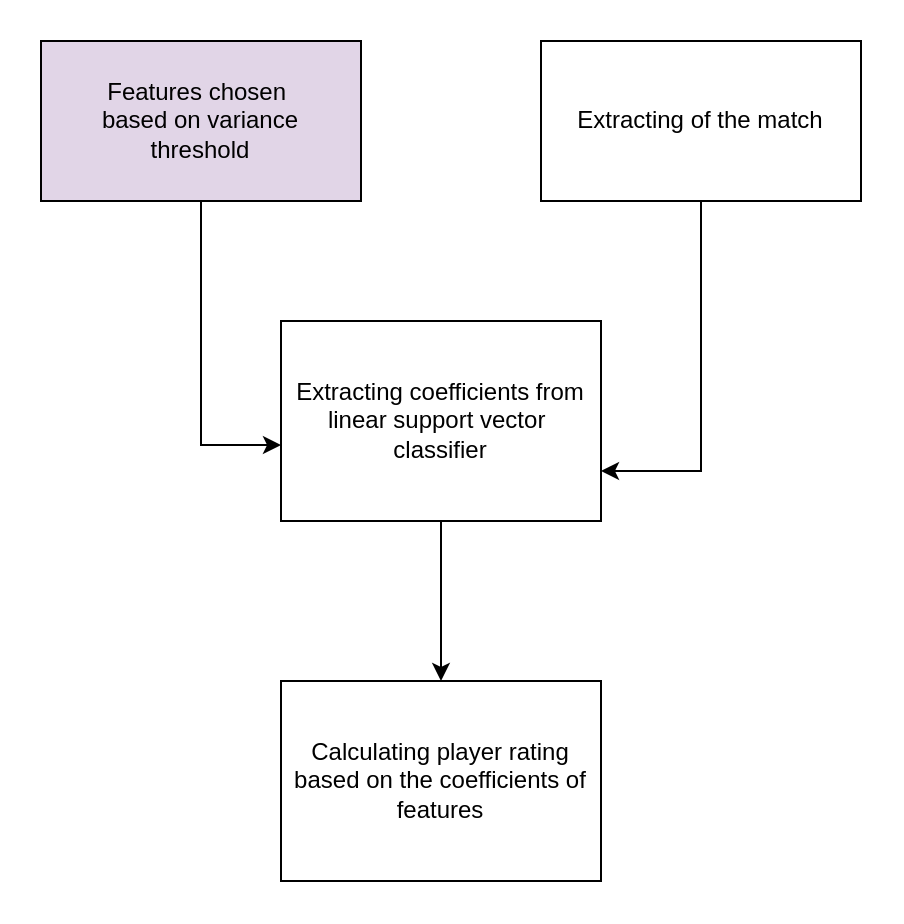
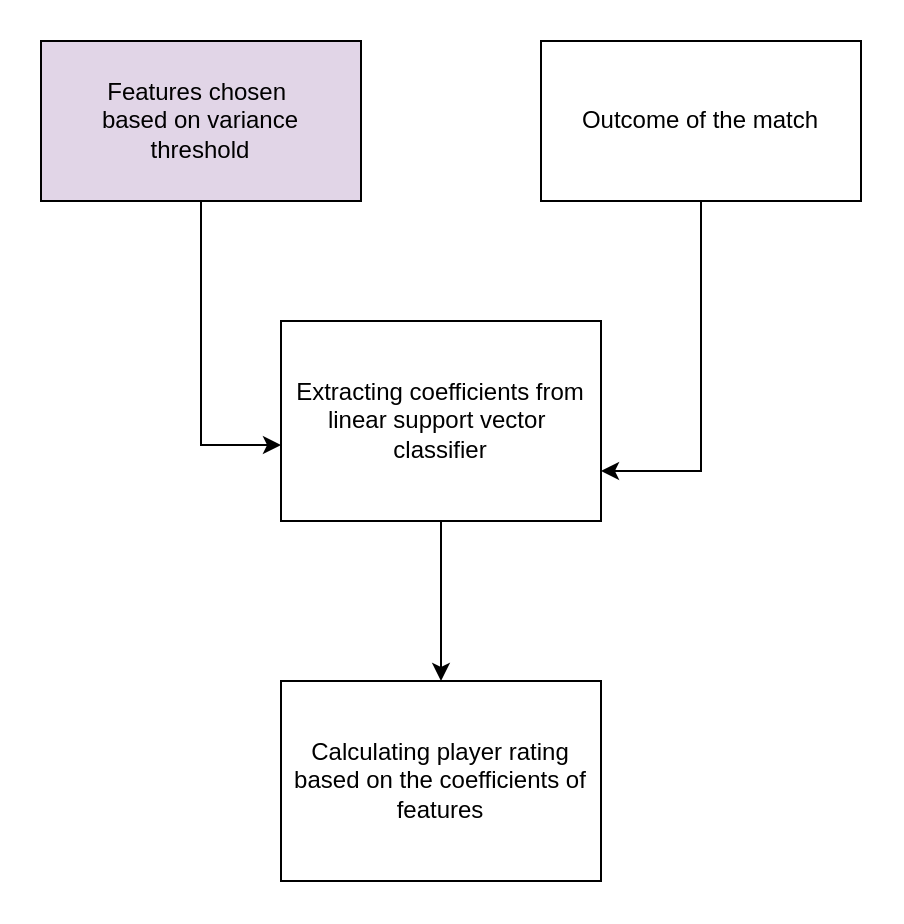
- <mxCell id="4" value="Extracting of the match" style="rounded=0;whiteSpace=wrap;html=1;" vertex="1" parent="1"><mxGeometry x="270" y="20" width="160" height="80" as="geometry" /></mxCell>
+ <mxCell id="4" value="Outcome of the match" style="rounded=0;whiteSpace=wrap;html=1;" vertex="1" parent="1"><mxGeometry x="270" y="20" width="160" height="80" as="geometry" /></mxCell>
